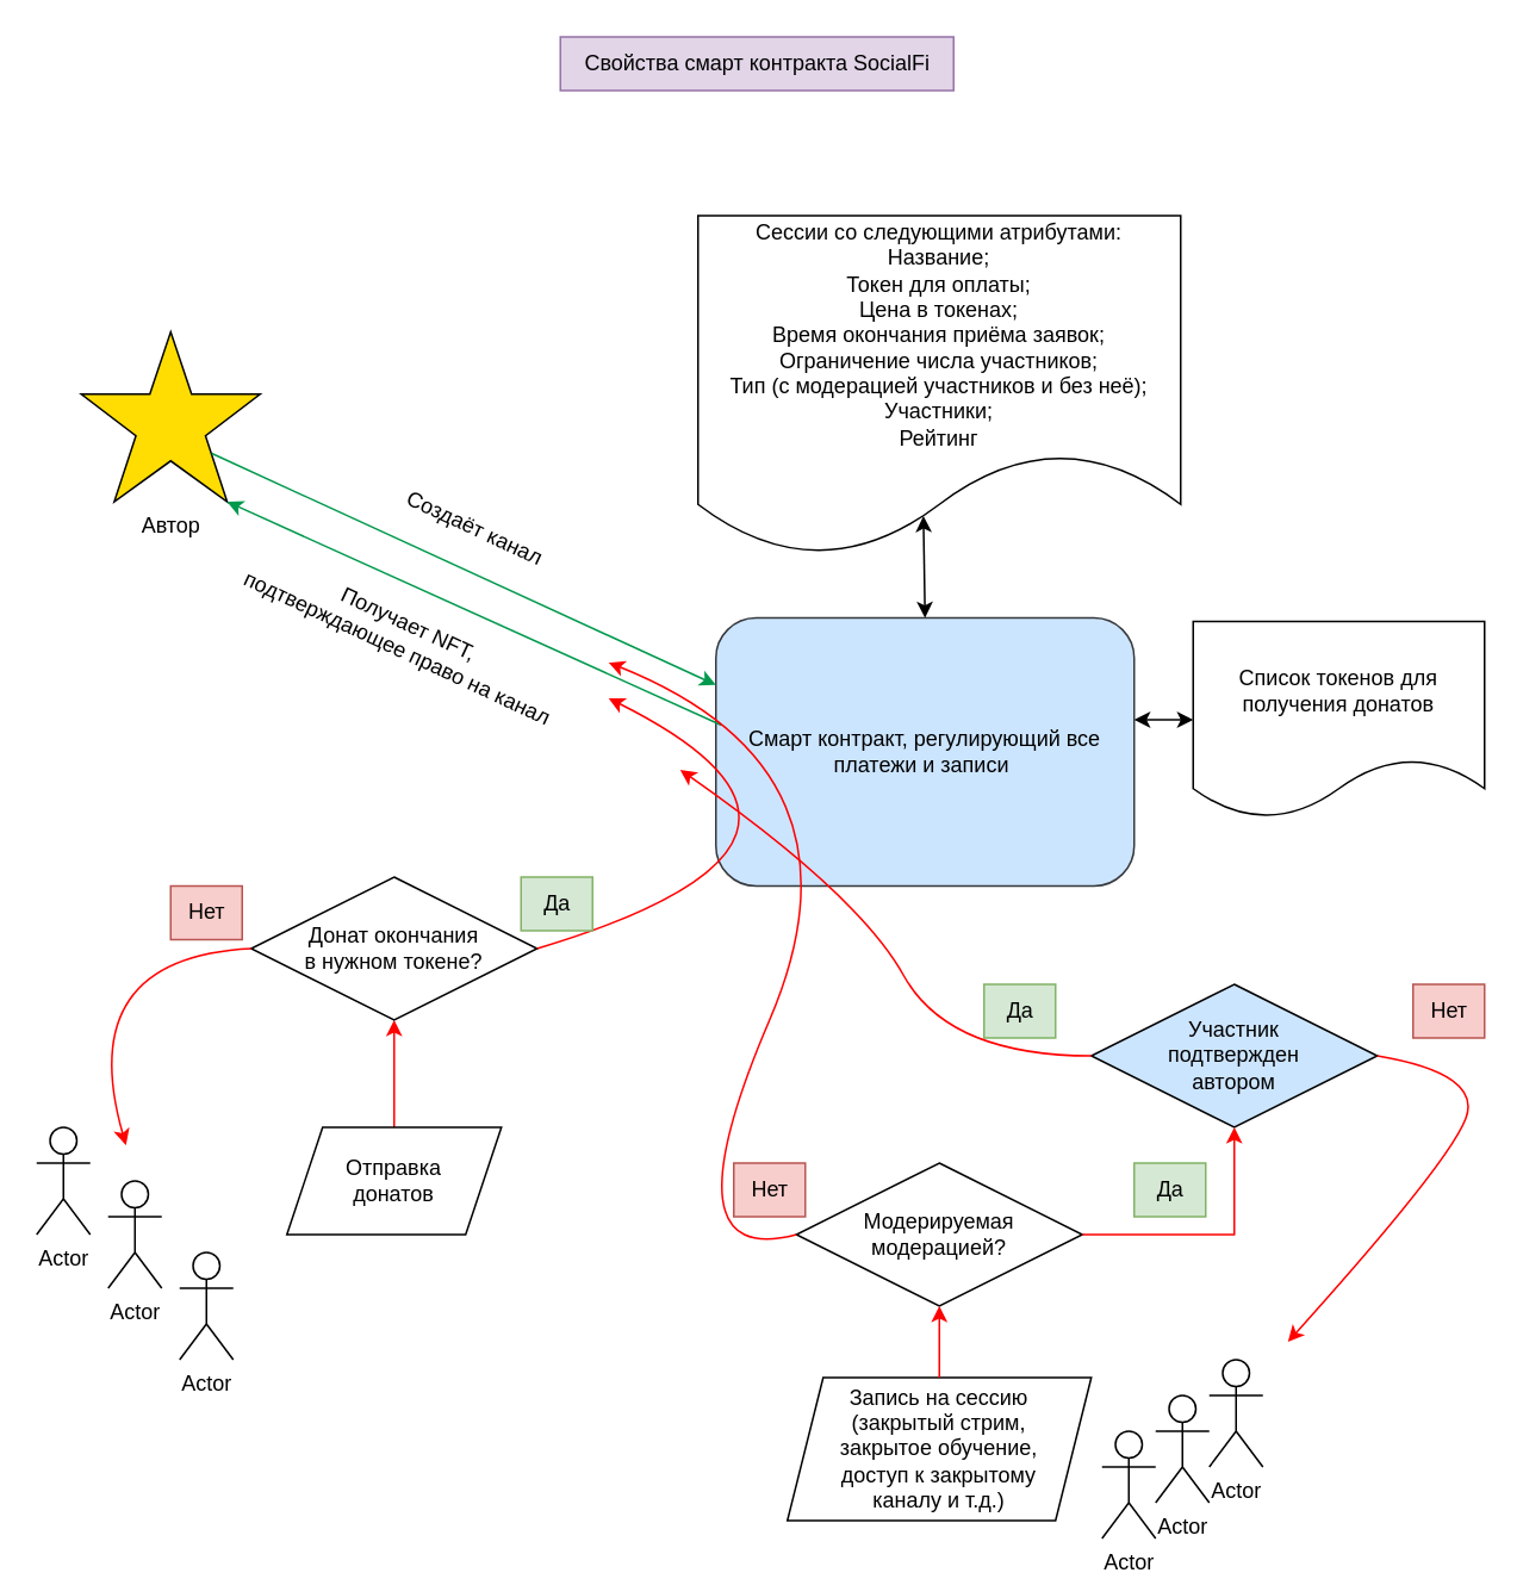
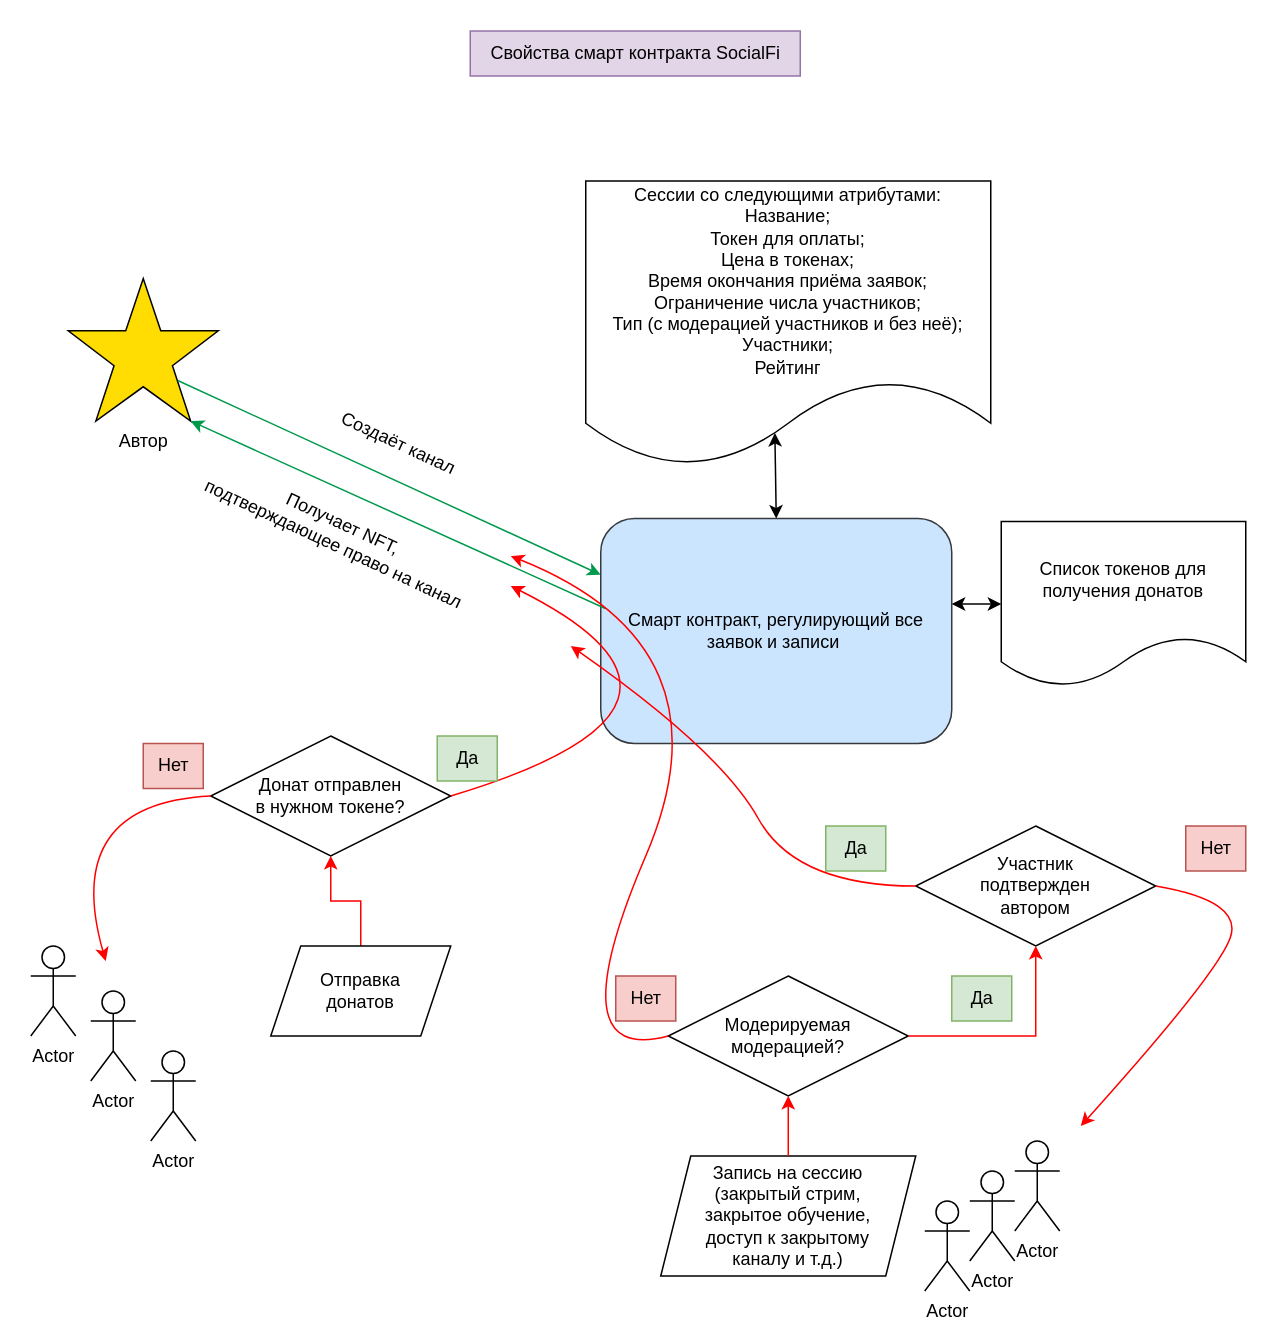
- <mxCell id="6" value="Смарт контракт, регулирующий все платежи и записи&amp;nbsp;" style="rounded=1;whiteSpace=wrap;html=1;fillColor=#cce5ff;strokeColor=#36393d;" vertex="1" parent="1"><mxGeometry x="400" y="345" width="234" height="150" as="geometry" /></mxCell>
+ <mxCell id="6" value="Смарт контракт, регулирующий все заявок и записи&amp;nbsp;" style="rounded=1;whiteSpace=wrap;html=1;fillColor=#cce5ff;strokeColor=#36393d;" vertex="1" parent="1"><mxGeometry x="400" y="345" width="234" height="150" as="geometry" /></mxCell>
- <mxCell id="16" value="Донат окончания&lt;br&gt;в нужном токене?" style="rhombus;whiteSpace=wrap;html=1;" vertex="1" parent="1"><mxGeometry x="140" y="490" width="160" height="80" as="geometry" /></mxCell>
+ <mxCell id="16" value="Донат отправлен&lt;br&gt;в нужном токене?" style="rhombus;whiteSpace=wrap;html=1;" vertex="1" parent="1"><mxGeometry x="140" y="490" width="160" height="80" as="geometry" /></mxCell>
- <mxCell id="26" value="Участник&lt;br&gt;подтвержден&lt;br&gt;автором" style="rhombus;whiteSpace=wrap;html=1;fillColor=#cce5ff;" vertex="1" parent="1"><mxGeometry x="610" y="550" width="160" height="80" as="geometry" /></mxCell>
+ <mxCell id="26" value="Участник&lt;br&gt;подтвержден&lt;br&gt;автором" style="rhombus;whiteSpace=wrap;html=1;" vertex="1" parent="1"><mxGeometry x="610" y="550" width="160" height="80" as="geometry" /></mxCell>
- <mxCell id="15" value="Отправка&lt;br&gt;донатов" style="shape=parallelogram;perimeter=parallelogramPerimeter;whiteSpace=wrap;html=1;fixedSize=1;" vertex="1" parent="1"><mxGeometry x="160" y="630" width="120" height="60" as="geometry" /></mxCell>
+ <mxCell id="15" value="Отправка&lt;br&gt;донатов" style="shape=parallelogram;perimeter=parallelogramPerimeter;whiteSpace=wrap;html=1;fixedSize=1;" vertex="1" parent="1"><mxGeometry x="180" y="630" width="120" height="60" as="geometry" /></mxCell>
